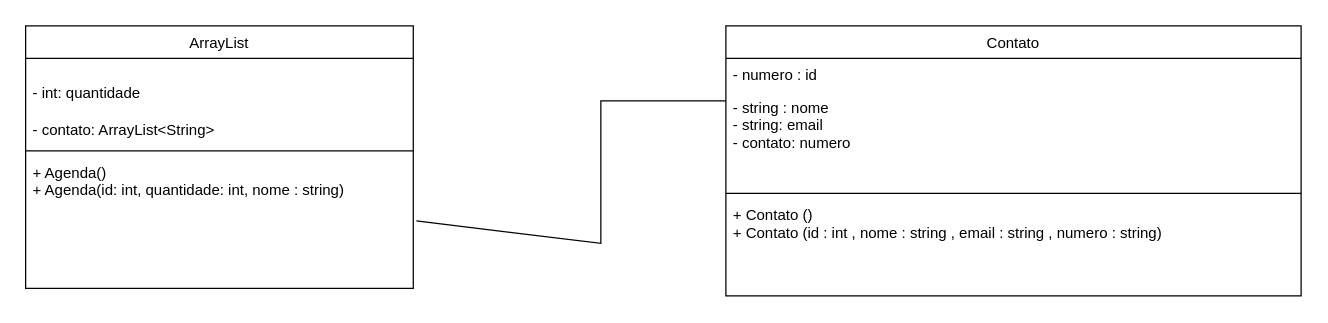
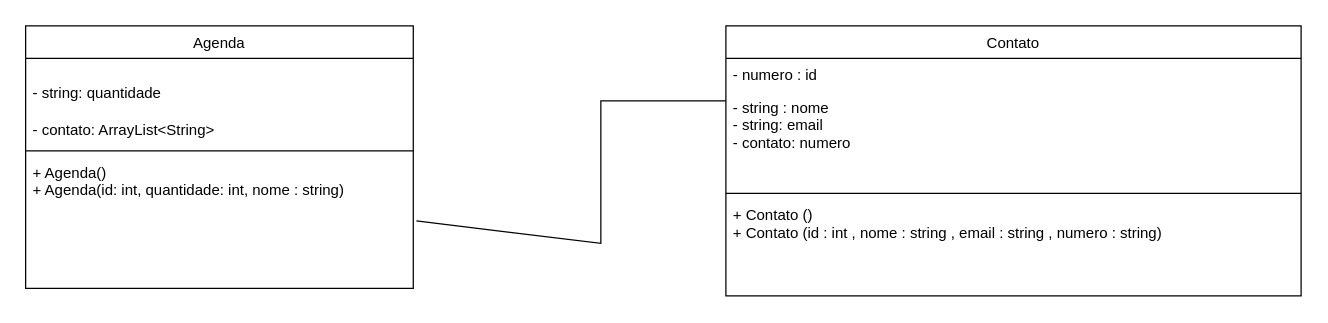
- <mxCell id="7" value="ArrayList" style="swimlane;fontStyle=0;align=center;verticalAlign=top;childLayout=stackLayout;horizontal=1;startSize=26;horizontalStack=0;resizeParent=1;resizeLast=0;collapsible=1;marginBottom=0;rounded=0;shadow=0;strokeWidth=1;" vertex="1" parent="1"><mxGeometry x="20" y="20" width="310" height="210" as="geometry"><mxRectangle x="550" y="140" width="160" height="26" as="alternateBounds" /></mxGeometry></mxCell>
+ <mxCell id="7" value="Agenda" style="swimlane;fontStyle=0;align=center;verticalAlign=top;childLayout=stackLayout;horizontal=1;startSize=26;horizontalStack=0;resizeParent=1;resizeLast=0;collapsible=1;marginBottom=0;rounded=0;shadow=0;strokeWidth=1;" vertex="1" parent="1"><mxGeometry x="20" y="20" width="310" height="210" as="geometry"><mxRectangle x="550" y="140" width="160" height="26" as="alternateBounds" /></mxGeometry></mxCell>
- <mxCell id="8" value="&#10;- int: quantidade" style="text;align=left;verticalAlign=top;spacingLeft=4;spacingRight=4;overflow=hidden;rotatable=0;points=[[0,0.5],[1,0.5]];portConstraint=eastwest;" vertex="1" parent="7"><mxGeometry y="26" width="310" height="44" as="geometry" /></mxCell>
+ <mxCell id="8" value="&#10;- string: quantidade" style="text;align=left;verticalAlign=top;spacingLeft=4;spacingRight=4;overflow=hidden;rotatable=0;points=[[0,0.5],[1,0.5]];portConstraint=eastwest;" vertex="1" parent="7"><mxGeometry y="26" width="310" height="44" as="geometry" /></mxCell>
